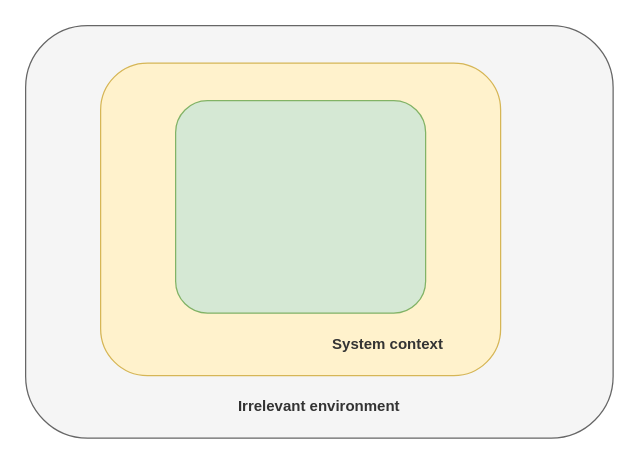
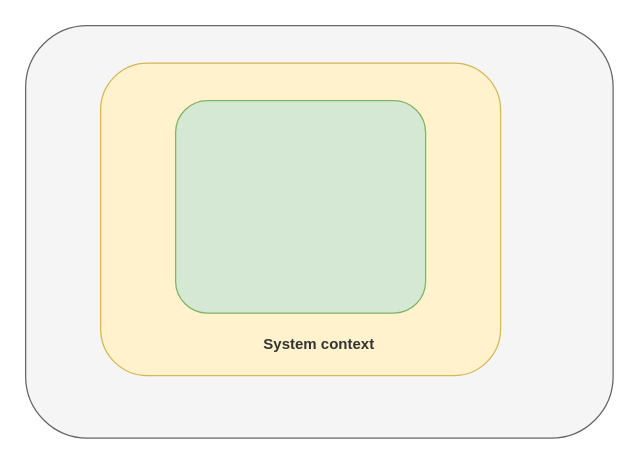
- <mxCell id="6" value="&lt;span style=&quot;color: rgb(51 , 51 , 51)&quot;&gt;&lt;b&gt;System context&lt;/b&gt;&lt;/span&gt;" style="text;html=1;strokeColor=none;fillColor=none;align=center;verticalAlign=middle;whiteSpace=wrap;rounded=0;" vertex="1" parent="1"><mxGeometry x="235" y="260" width="150" height="30" as="geometry" /></mxCell>
+ <mxCell id="6" value="&lt;span style=&quot;color: rgb(51 , 51 , 51)&quot;&gt;&lt;b&gt;System context&lt;/b&gt;&lt;/span&gt;" style="text;html=1;strokeColor=none;fillColor=none;align=center;verticalAlign=middle;whiteSpace=wrap;rounded=0;" vertex="1" parent="1"><mxGeometry x="180" y="260" width="150" height="30" as="geometry" /></mxCell>
- <mxCell id="5" value="&lt;span style=&quot;color: rgb(51 , 51 , 51)&quot;&gt;&lt;b&gt;Irrelevant environment&lt;/b&gt;&lt;/span&gt;" style="text;html=1;strokeColor=none;fillColor=none;align=center;verticalAlign=middle;whiteSpace=wrap;rounded=0;" vertex="1" parent="1"><mxGeometry x="180" y="310" width="150" height="30" as="geometry" /></mxCell>
